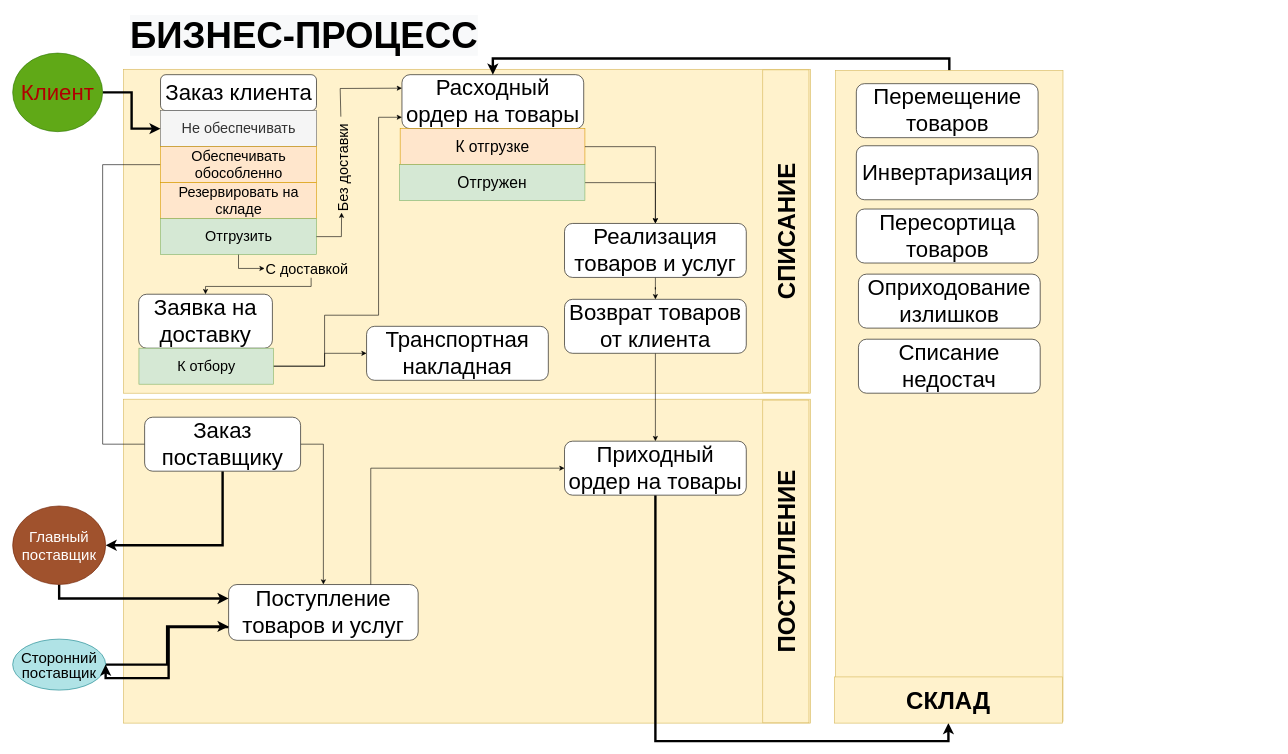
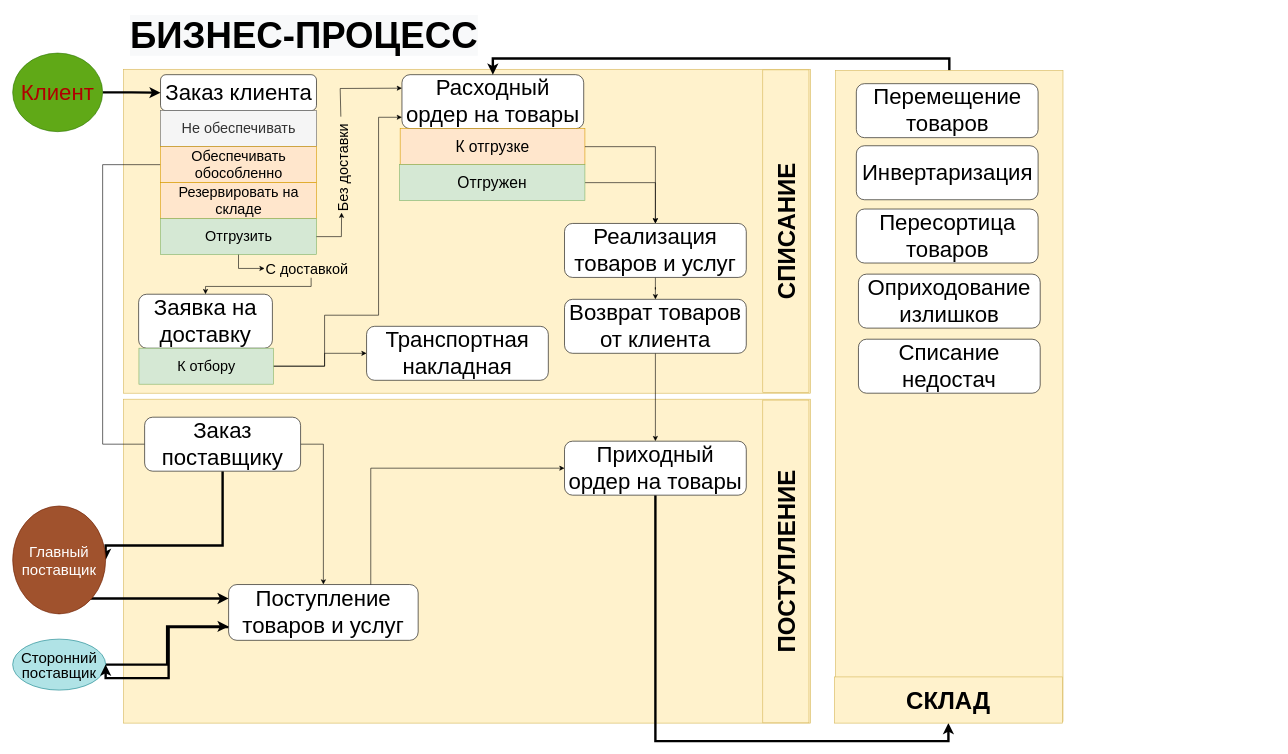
- <mxCell id="32" style="edgeStyle=orthogonalEdgeStyle;rounded=0;orthogonalLoop=1;jettySize=auto;html=1;fontSize=37;strokeWidth=4;" target="6" parent="1" edge="1" source="33"><mxGeometry as="geometry" relative="1" /></mxCell>
+ <mxCell id="32" style="edgeStyle=orthogonalEdgeStyle;rounded=0;orthogonalLoop=1;jettySize=auto;html=1;fontSize=37;strokeWidth=4;" target="5" parent="1" edge="1" source="33"><mxGeometry as="geometry" relative="1" /></mxCell>
- <mxCell id="35" style="ellipse;whiteSpace=wrap;html=1;fontSize=25;fillColor=#a0522d;strokeColor=#6D1F00;fontColor=#ffffff;align=center;" value="&lt;p style=&quot;line-height: 503%; font-size: 25px;&quot;&gt;&lt;/p&gt;&lt;div align=&quot;center&quot; style=&quot;font-size: 25px;&quot;&gt;&lt;font style=&quot;line-height: 40%; font-size: 25px;&quot;&gt;Главный поставщик&lt;/font&gt;&lt;/div&gt;&lt;p style=&quot;font-size: 25px;&quot;&gt;&lt;/p&gt;" parent="1" vertex="1"><mxGeometry height="131" as="geometry" y="843" width="155" x="20" /></mxCell>
+ <mxCell id="35" style="ellipse;whiteSpace=wrap;html=1;fontSize=25;fillColor=#a0522d;strokeColor=#6D1F00;fontColor=#ffffff;align=center;" value="&lt;p style=&quot;line-height: 503%; font-size: 25px;&quot;&gt;&lt;/p&gt;&lt;div align=&quot;center&quot; style=&quot;font-size: 25px;&quot;&gt;&lt;font style=&quot;line-height: 40%; font-size: 25px;&quot;&gt;Главный поставщик&lt;/font&gt;&lt;/div&gt;&lt;p style=&quot;font-size: 25px;&quot;&gt;&lt;/p&gt;" parent="1" vertex="1"><mxGeometry x="20" y="843" height="180" as="geometry" width="155" /></mxCell>
